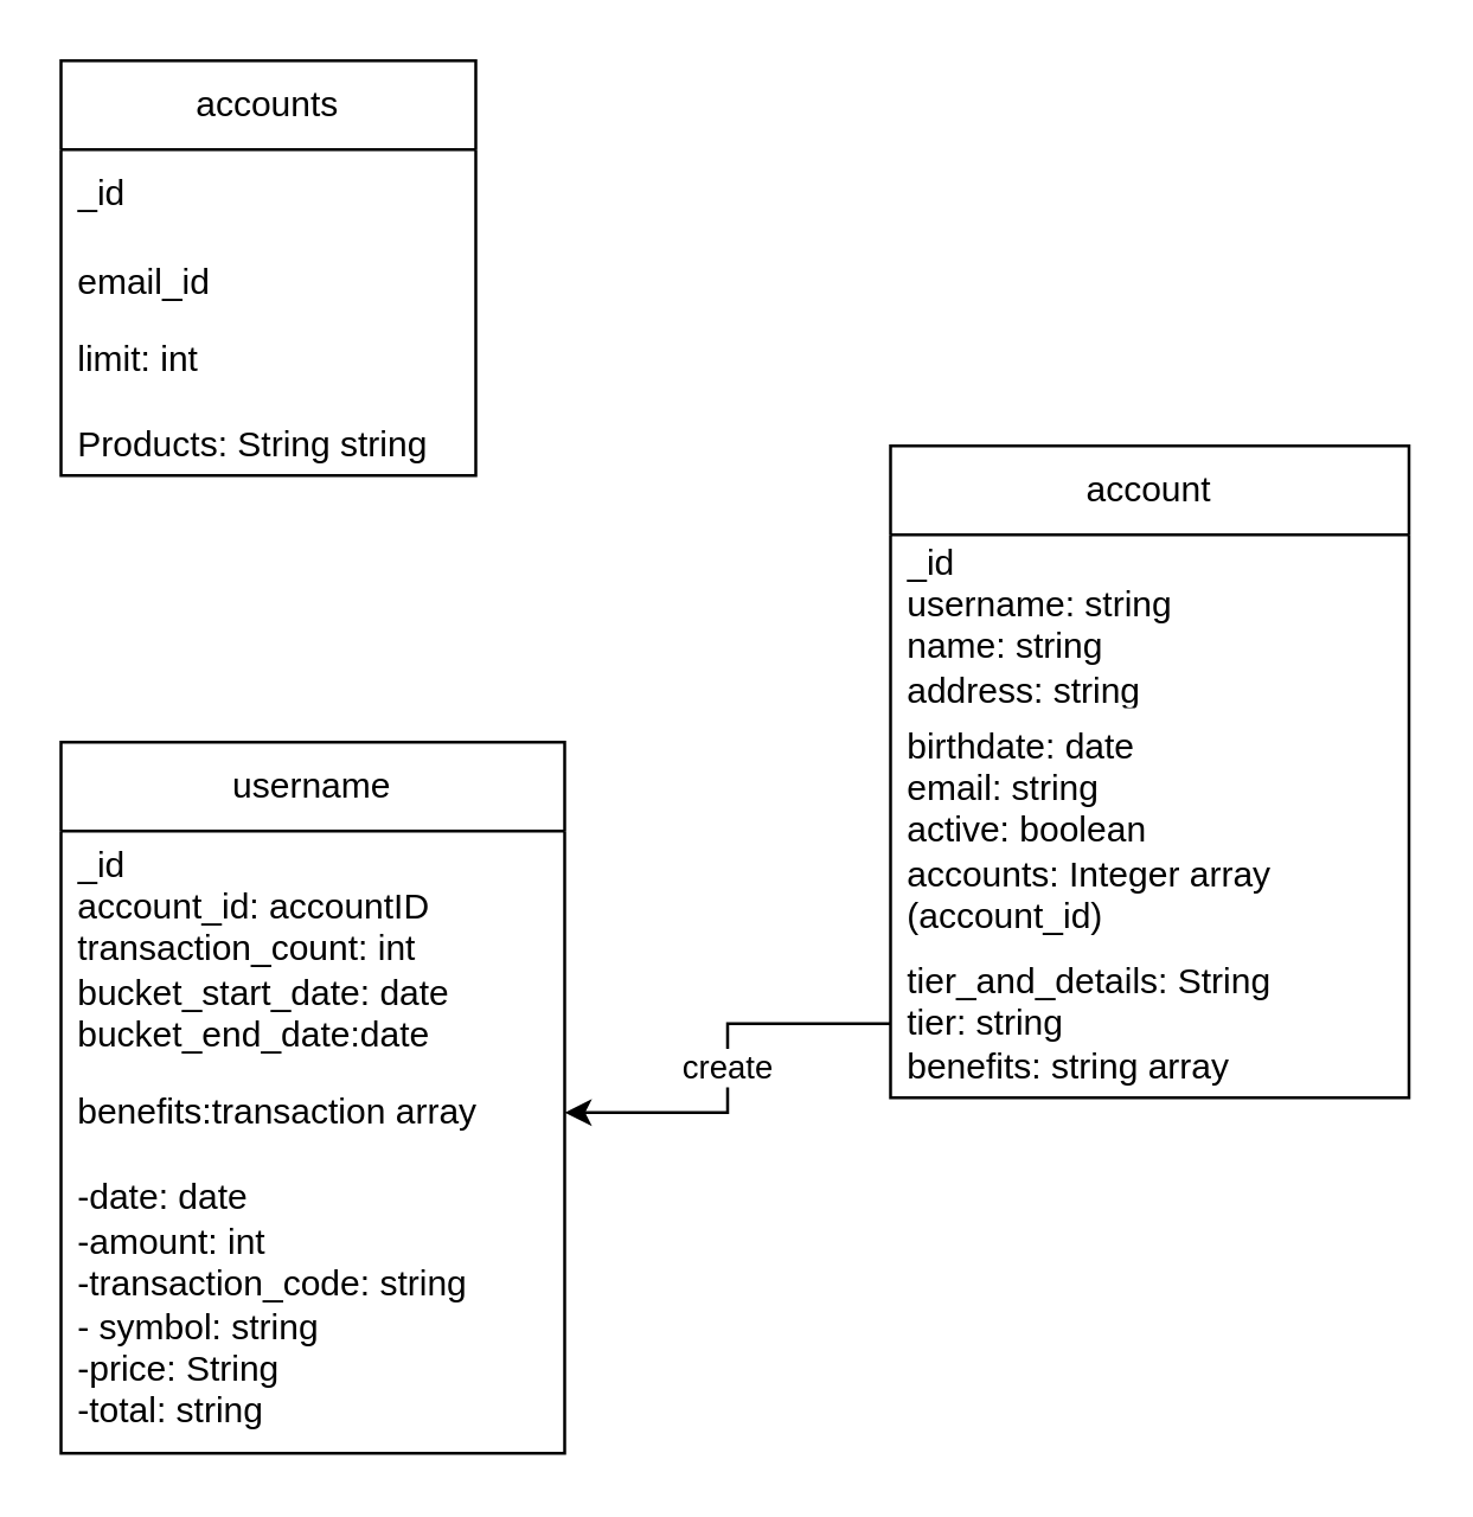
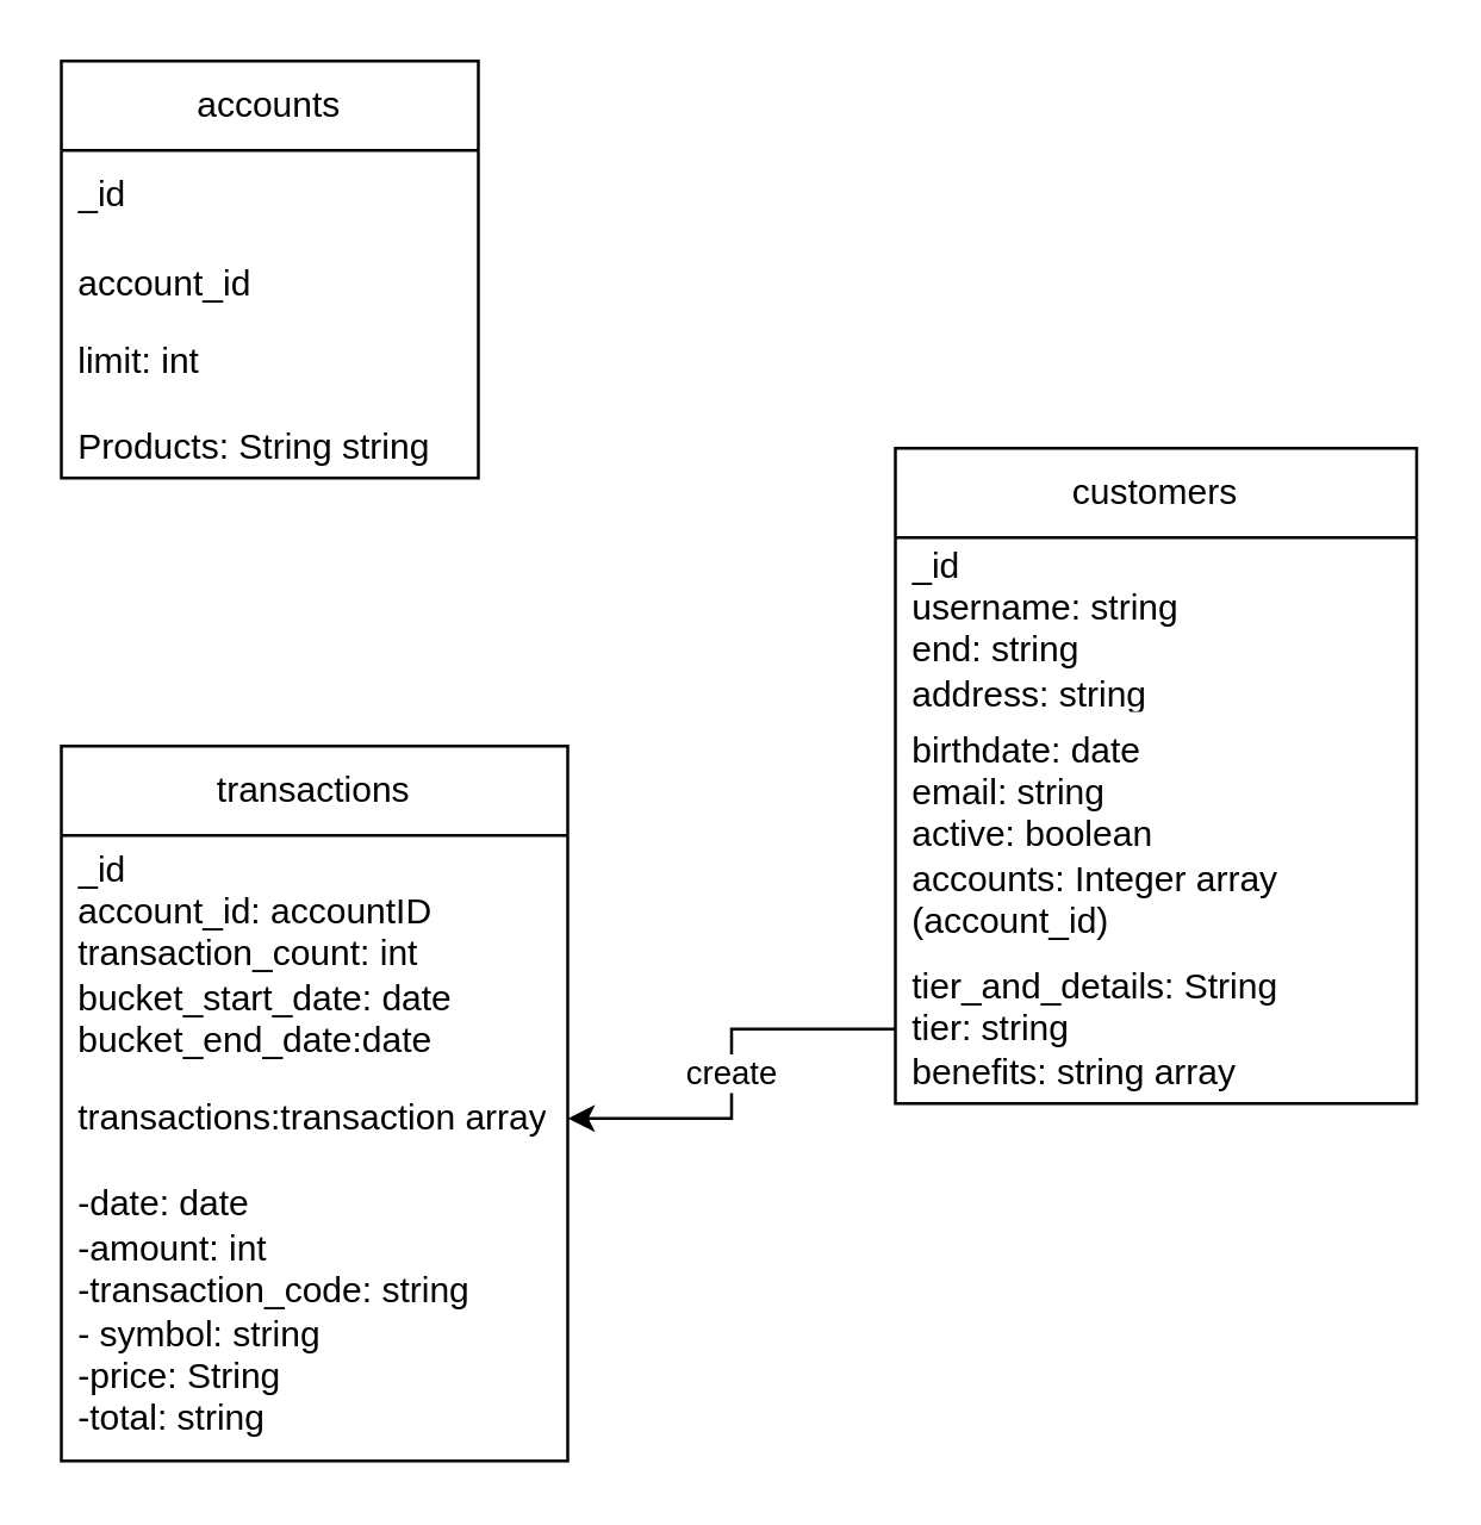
- <mxCell id="8" value="email_id" style="text;strokeColor=none;fillColor=none;align=left;verticalAlign=middle;spacingLeft=4;spacingRight=4;overflow=hidden;points=[[0,0.5],[1,0.5]];portConstraint=eastwest;rotatable=0;whiteSpace=wrap;html=1;" vertex="1" parent="6"><mxGeometry y="60" width="140" height="30" as="geometry" /></mxCell>
+ <mxCell id="8" value="account_id" style="text;strokeColor=none;fillColor=none;align=left;verticalAlign=middle;spacingLeft=4;spacingRight=4;overflow=hidden;points=[[0,0.5],[1,0.5]];portConstraint=eastwest;rotatable=0;whiteSpace=wrap;html=1;" vertex="1" parent="6"><mxGeometry y="60" width="140" height="30" as="geometry" /></mxCell>
- <mxCell id="2" value="account" style="swimlane;fontStyle=0;childLayout=stackLayout;horizontal=1;startSize=30;horizontalStack=0;resizeParent=1;resizeParentMax=0;resizeLast=0;collapsible=1;marginBottom=0;whiteSpace=wrap;html=1;" vertex="1" parent="1"><mxGeometry x="300" y="150" width="175" height="220" as="geometry" /></mxCell>
+ <mxCell id="2" value="customers" style="swimlane;fontStyle=0;childLayout=stackLayout;horizontal=1;startSize=30;horizontalStack=0;resizeParent=1;resizeParentMax=0;resizeLast=0;collapsible=1;marginBottom=0;whiteSpace=wrap;html=1;" vertex="1" parent="1"><mxGeometry x="300" y="150" width="175" height="220" as="geometry" /></mxCell>
- <mxCell id="3" value="_id&lt;br&gt;username: string&lt;br&gt;name: string&lt;br&gt;address: string&lt;br&gt;&lt;br&gt;" style="text;strokeColor=none;fillColor=none;align=left;verticalAlign=middle;spacingLeft=4;spacingRight=4;overflow=hidden;points=[[0,0.5],[1,0.5]];portConstraint=eastwest;rotatable=0;whiteSpace=wrap;html=1;" vertex="1" parent="2"><mxGeometry y="30" width="175" height="60" as="geometry" /></mxCell>
+ <mxCell id="3" value="_id&lt;br&gt;username: string&lt;br&gt;end: string&lt;br&gt;address: string&lt;br&gt;&lt;br&gt;" style="text;strokeColor=none;fillColor=none;align=left;verticalAlign=middle;spacingLeft=4;spacingRight=4;overflow=hidden;points=[[0,0.5],[1,0.5]];portConstraint=eastwest;rotatable=0;whiteSpace=wrap;html=1;" vertex="1" parent="2"><mxGeometry y="30" width="175" height="60" as="geometry" /></mxCell>
- <mxCell id="10" value="username" style="swimlane;fontStyle=0;childLayout=stackLayout;horizontal=1;startSize=30;horizontalStack=0;resizeParent=1;resizeParentMax=0;resizeLast=0;collapsible=1;marginBottom=0;whiteSpace=wrap;html=1;" vertex="1" parent="1"><mxGeometry x="20" y="250" width="170" height="240" as="geometry" /></mxCell>
+ <mxCell id="10" value="transactions" style="swimlane;fontStyle=0;childLayout=stackLayout;horizontal=1;startSize=30;horizontalStack=0;resizeParent=1;resizeParentMax=0;resizeLast=0;collapsible=1;marginBottom=0;whiteSpace=wrap;html=1;" vertex="1" parent="1"><mxGeometry x="20" y="250" width="170" height="240" as="geometry" /></mxCell>
- <mxCell id="12" value="benefits:transaction array" style="text;strokeColor=none;fillColor=none;align=left;verticalAlign=middle;spacingLeft=4;spacingRight=4;overflow=hidden;points=[[0,0.5],[1,0.5]];portConstraint=eastwest;rotatable=0;whiteSpace=wrap;html=1;" vertex="1" parent="10"><mxGeometry y="110" width="170" height="30" as="geometry" /></mxCell>
+ <mxCell id="12" value="transactions:transaction array" style="text;strokeColor=none;fillColor=none;align=left;verticalAlign=middle;spacingLeft=4;spacingRight=4;overflow=hidden;points=[[0,0.5],[1,0.5]];portConstraint=eastwest;rotatable=0;whiteSpace=wrap;html=1;" vertex="1" parent="10"><mxGeometry y="110" width="170" height="30" as="geometry" /></mxCell>
